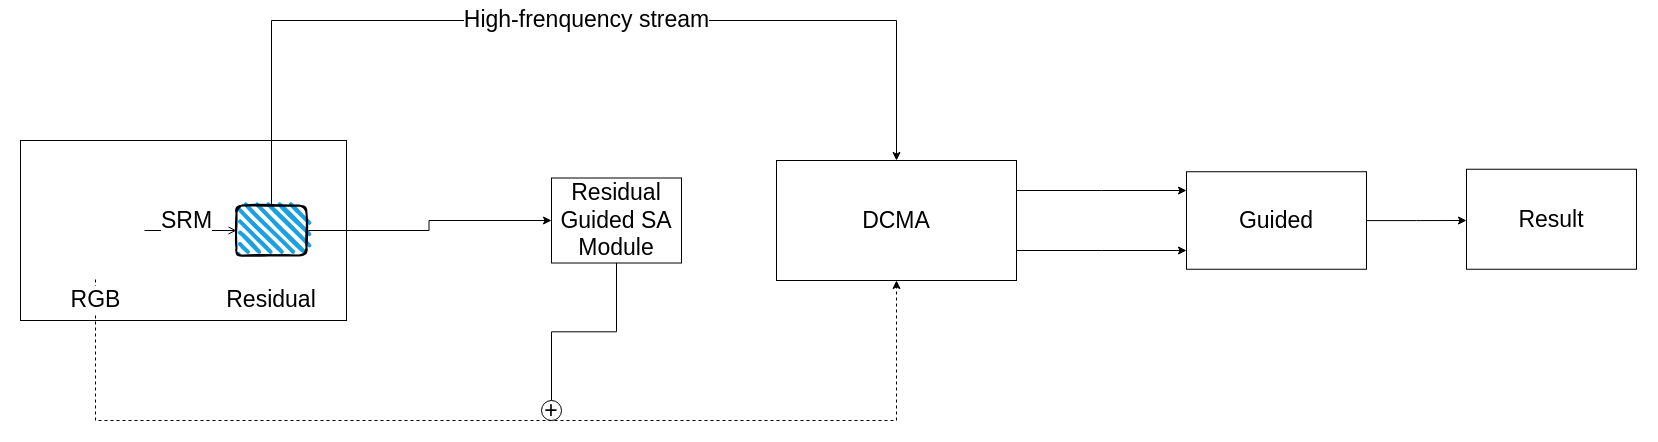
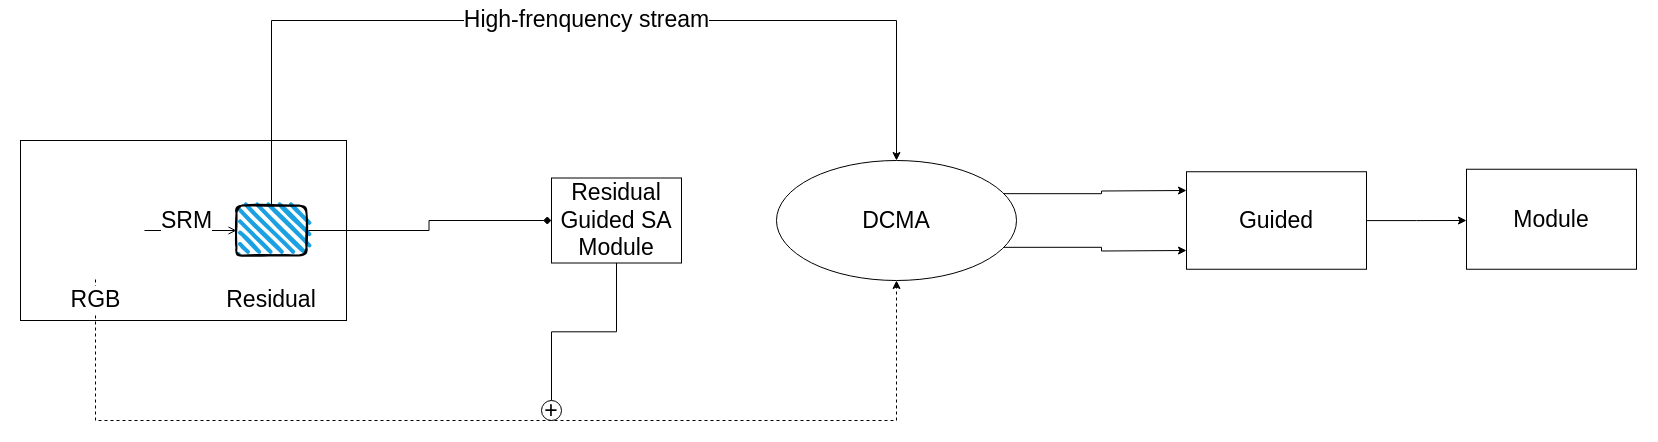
- <mxCell id="19" value="Result" style="rounded=0;whiteSpace=wrap;html=1;fontSize=23;" parent="1" vertex="1"><mxGeometry x="1466" y="168.75" width="170" height="100" as="geometry" /></mxCell>
+ <mxCell id="19" value="Module" style="rounded=0;whiteSpace=wrap;html=1;fontSize=23;" parent="1" vertex="1"><mxGeometry x="1466" y="168.75" width="170" height="100" as="geometry" /></mxCell>
- <mxCell id="8" style="edgeStyle=orthogonalEdgeStyle;rounded=0;orthogonalLoop=1;jettySize=auto;html=1;exitX=1;exitY=0.5;exitDx=0;exitDy=0;entryX=0;entryY=0.5;entryDx=0;entryDy=0;fontSize=23;" parent="1" source="9" target="11" edge="1"><mxGeometry relative="1" as="geometry" /></mxCell>
+ <mxCell id="8" style="edgeStyle=orthogonalEdgeStyle;rounded=0;orthogonalLoop=1;jettySize=auto;html=1;exitX=1;exitY=0.5;exitDx=0;exitDy=0;entryX=0;entryY=0.5;entryDx=0;entryDy=0;fontSize=23;endArrow=diamond;" parent="1" source="9" target="11" edge="1"><mxGeometry relative="1" as="geometry" /></mxCell>
- <mxCell id="16" value="DCMA" style="rounded=0;whiteSpace=wrap;html=1;fontSize=23;" parent="1" vertex="1"><mxGeometry x="776" y="160" width="240" height="120" as="geometry" /></mxCell>
+ <mxCell id="16" value="DCMA" style="ellipse;whiteSpace=wrap;html=1;fontSize=23;" parent="1" vertex="1"><mxGeometry x="776" y="160" width="240" height="120" as="geometry" /></mxCell>
